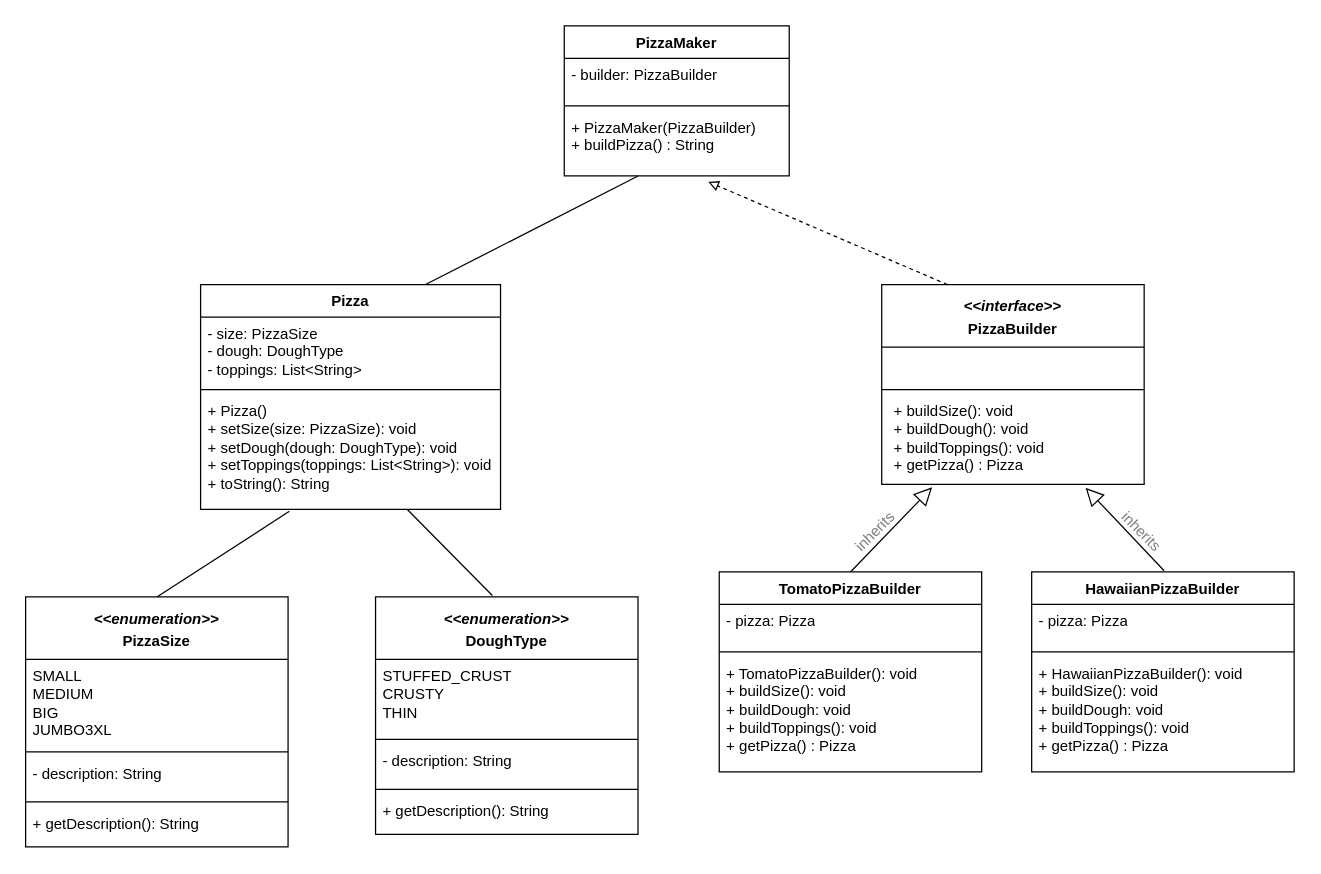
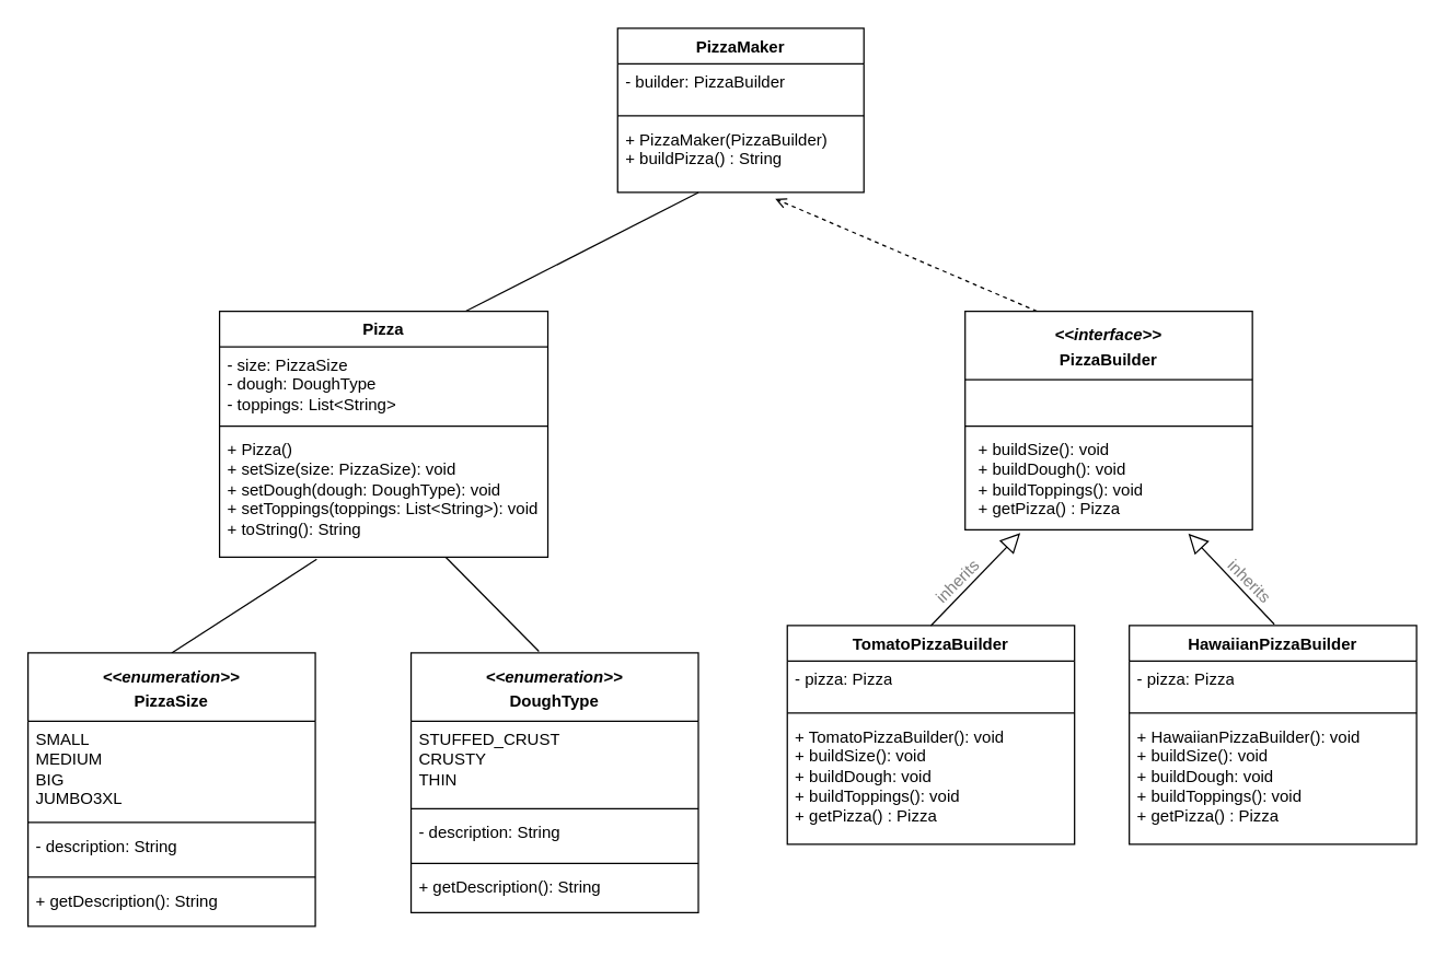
- <mxCell id="41" style="rounded=0;orthogonalLoop=1;jettySize=auto;html=1;dashed=1;entryX=0.64;entryY=1.092;entryDx=0;entryDy=0;entryPerimeter=0;exitX=0.25;exitY=0;exitDx=0;exitDy=0;endArrow=block;endFill=0;" edge="1" parent="1" source="13" target="27"><mxGeometry relative="1" as="geometry"><mxPoint x="412.417" y="252.167" as="targetPoint" /><mxPoint x="709" y="252" as="sourcePoint" /></mxGeometry></mxCell>
+ <mxCell id="41" style="rounded=0;orthogonalLoop=1;jettySize=auto;html=1;dashed=1;entryX=0.64;entryY=1.092;entryDx=0;entryDy=0;entryPerimeter=0;exitX=0.25;exitY=0;exitDx=0;exitDy=0;endArrow=open;endFill=0;" edge="1" parent="1" source="13" target="27"><mxGeometry relative="1" as="geometry"><mxPoint x="412.417" y="252.167" as="targetPoint" /><mxPoint x="709" y="252" as="sourcePoint" /></mxGeometry></mxCell>
